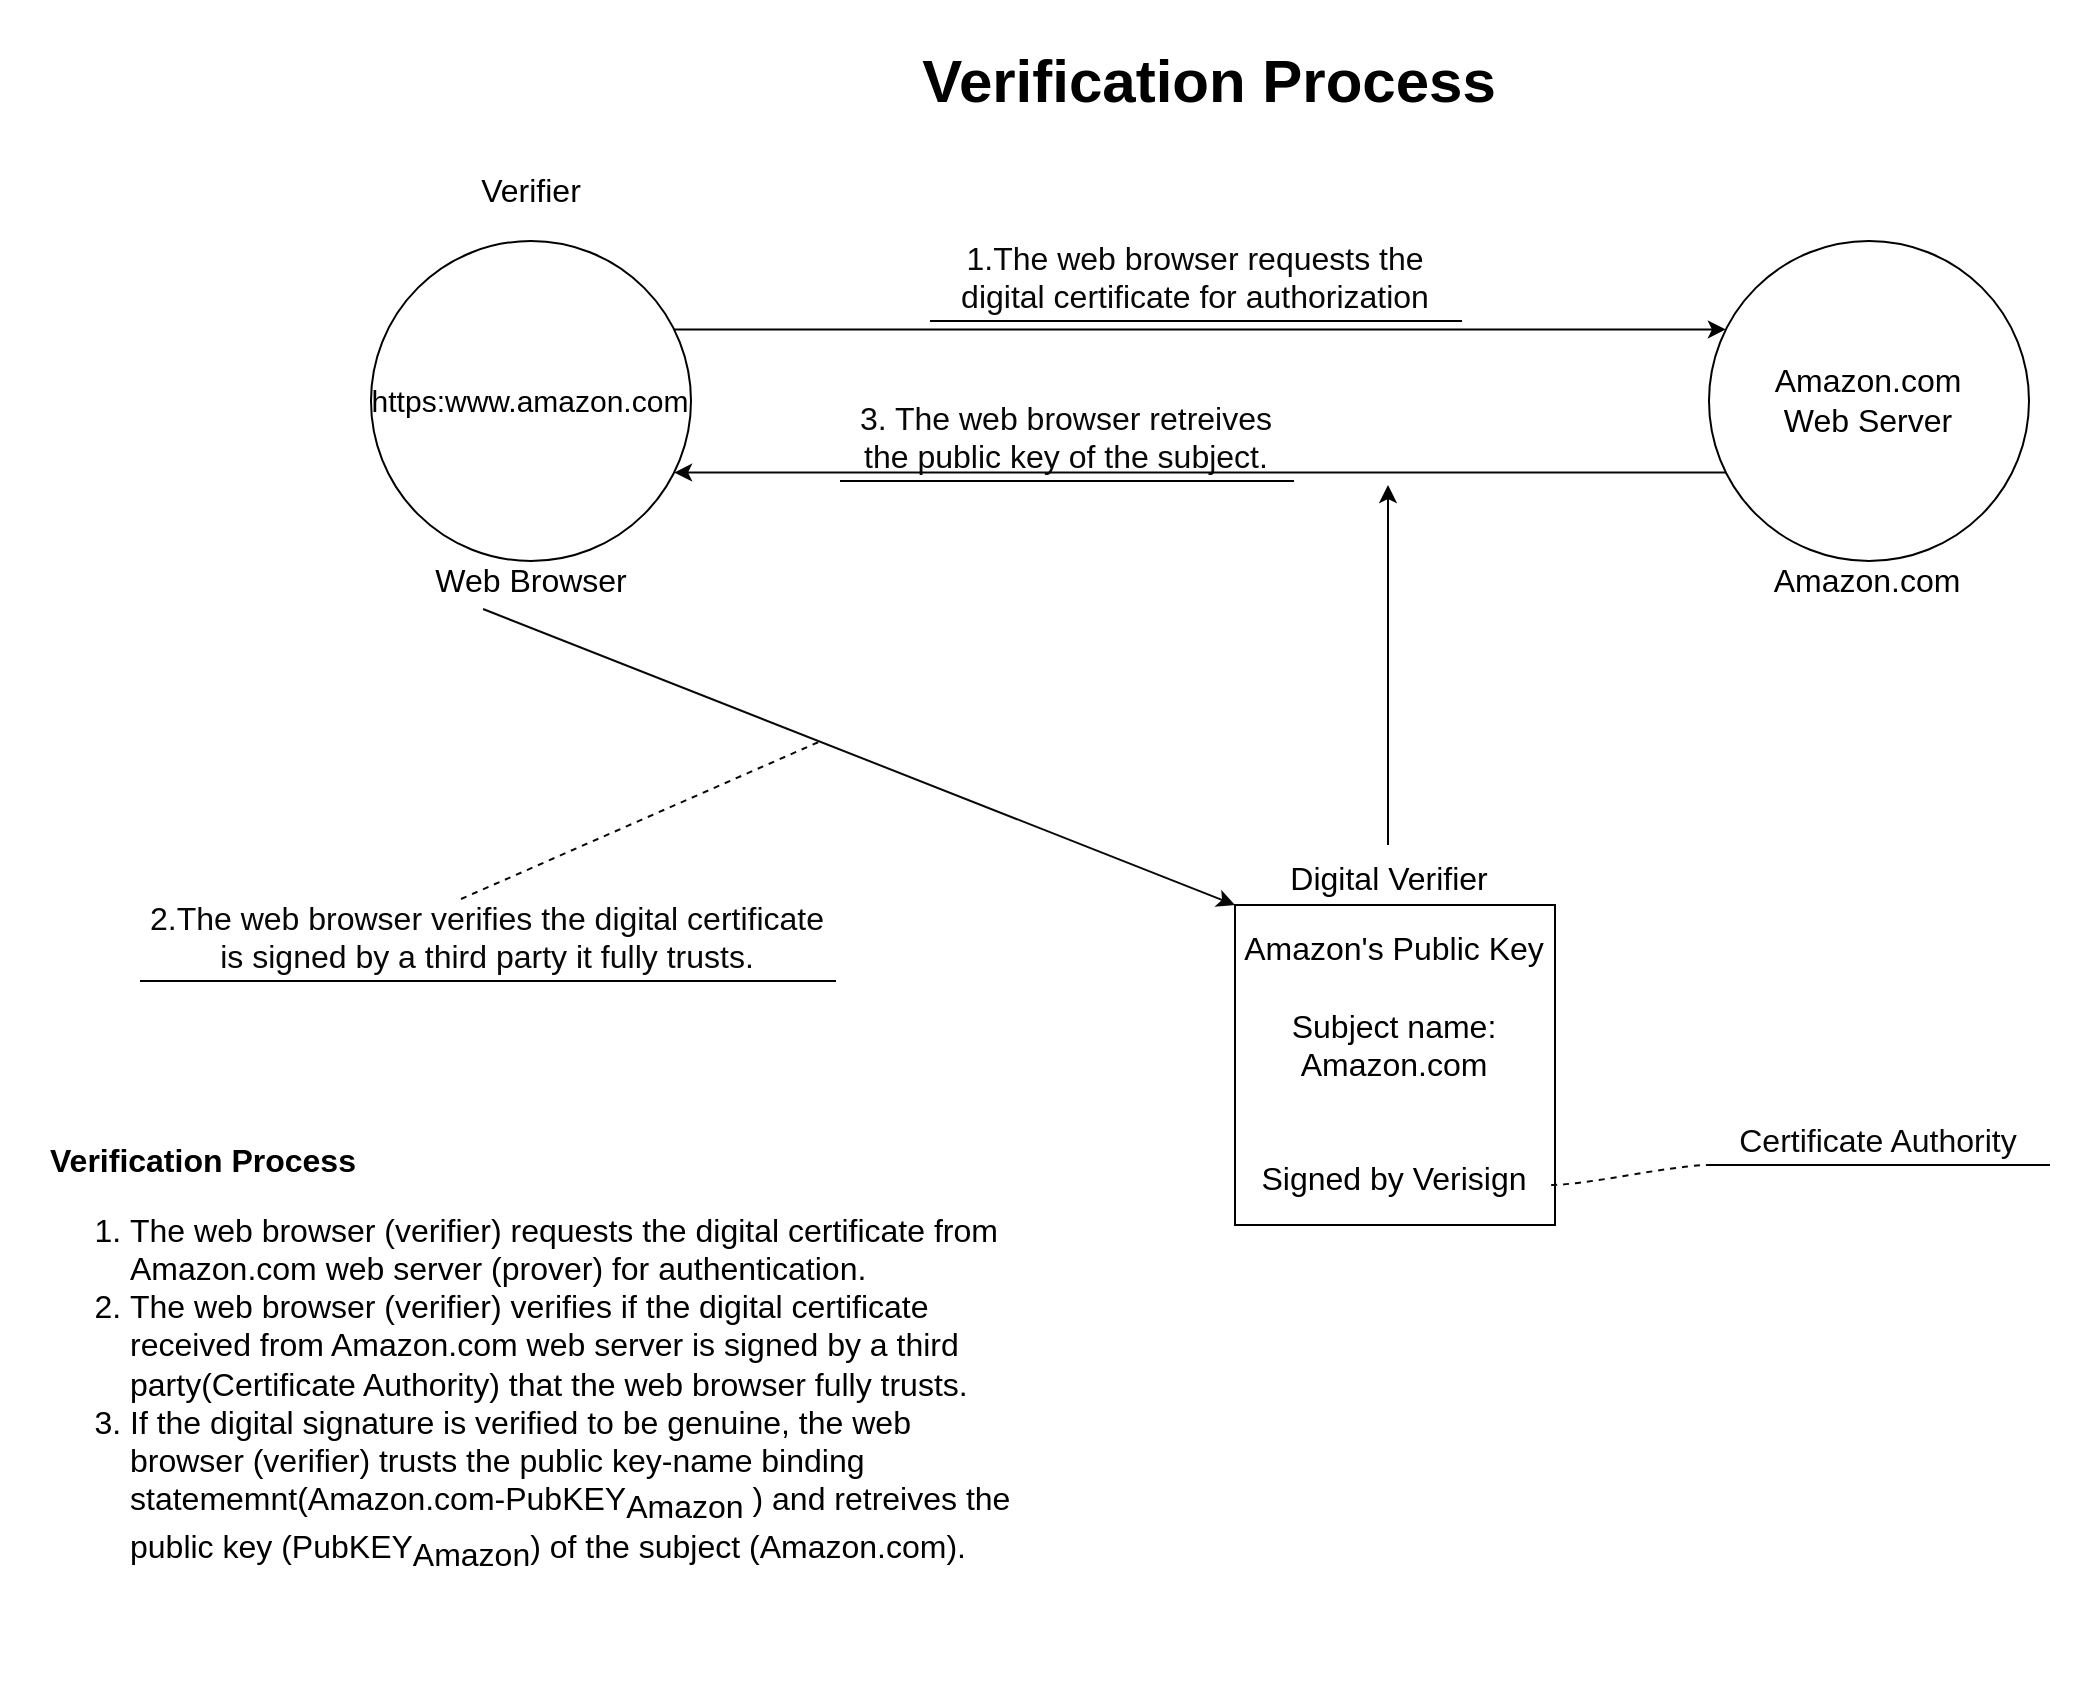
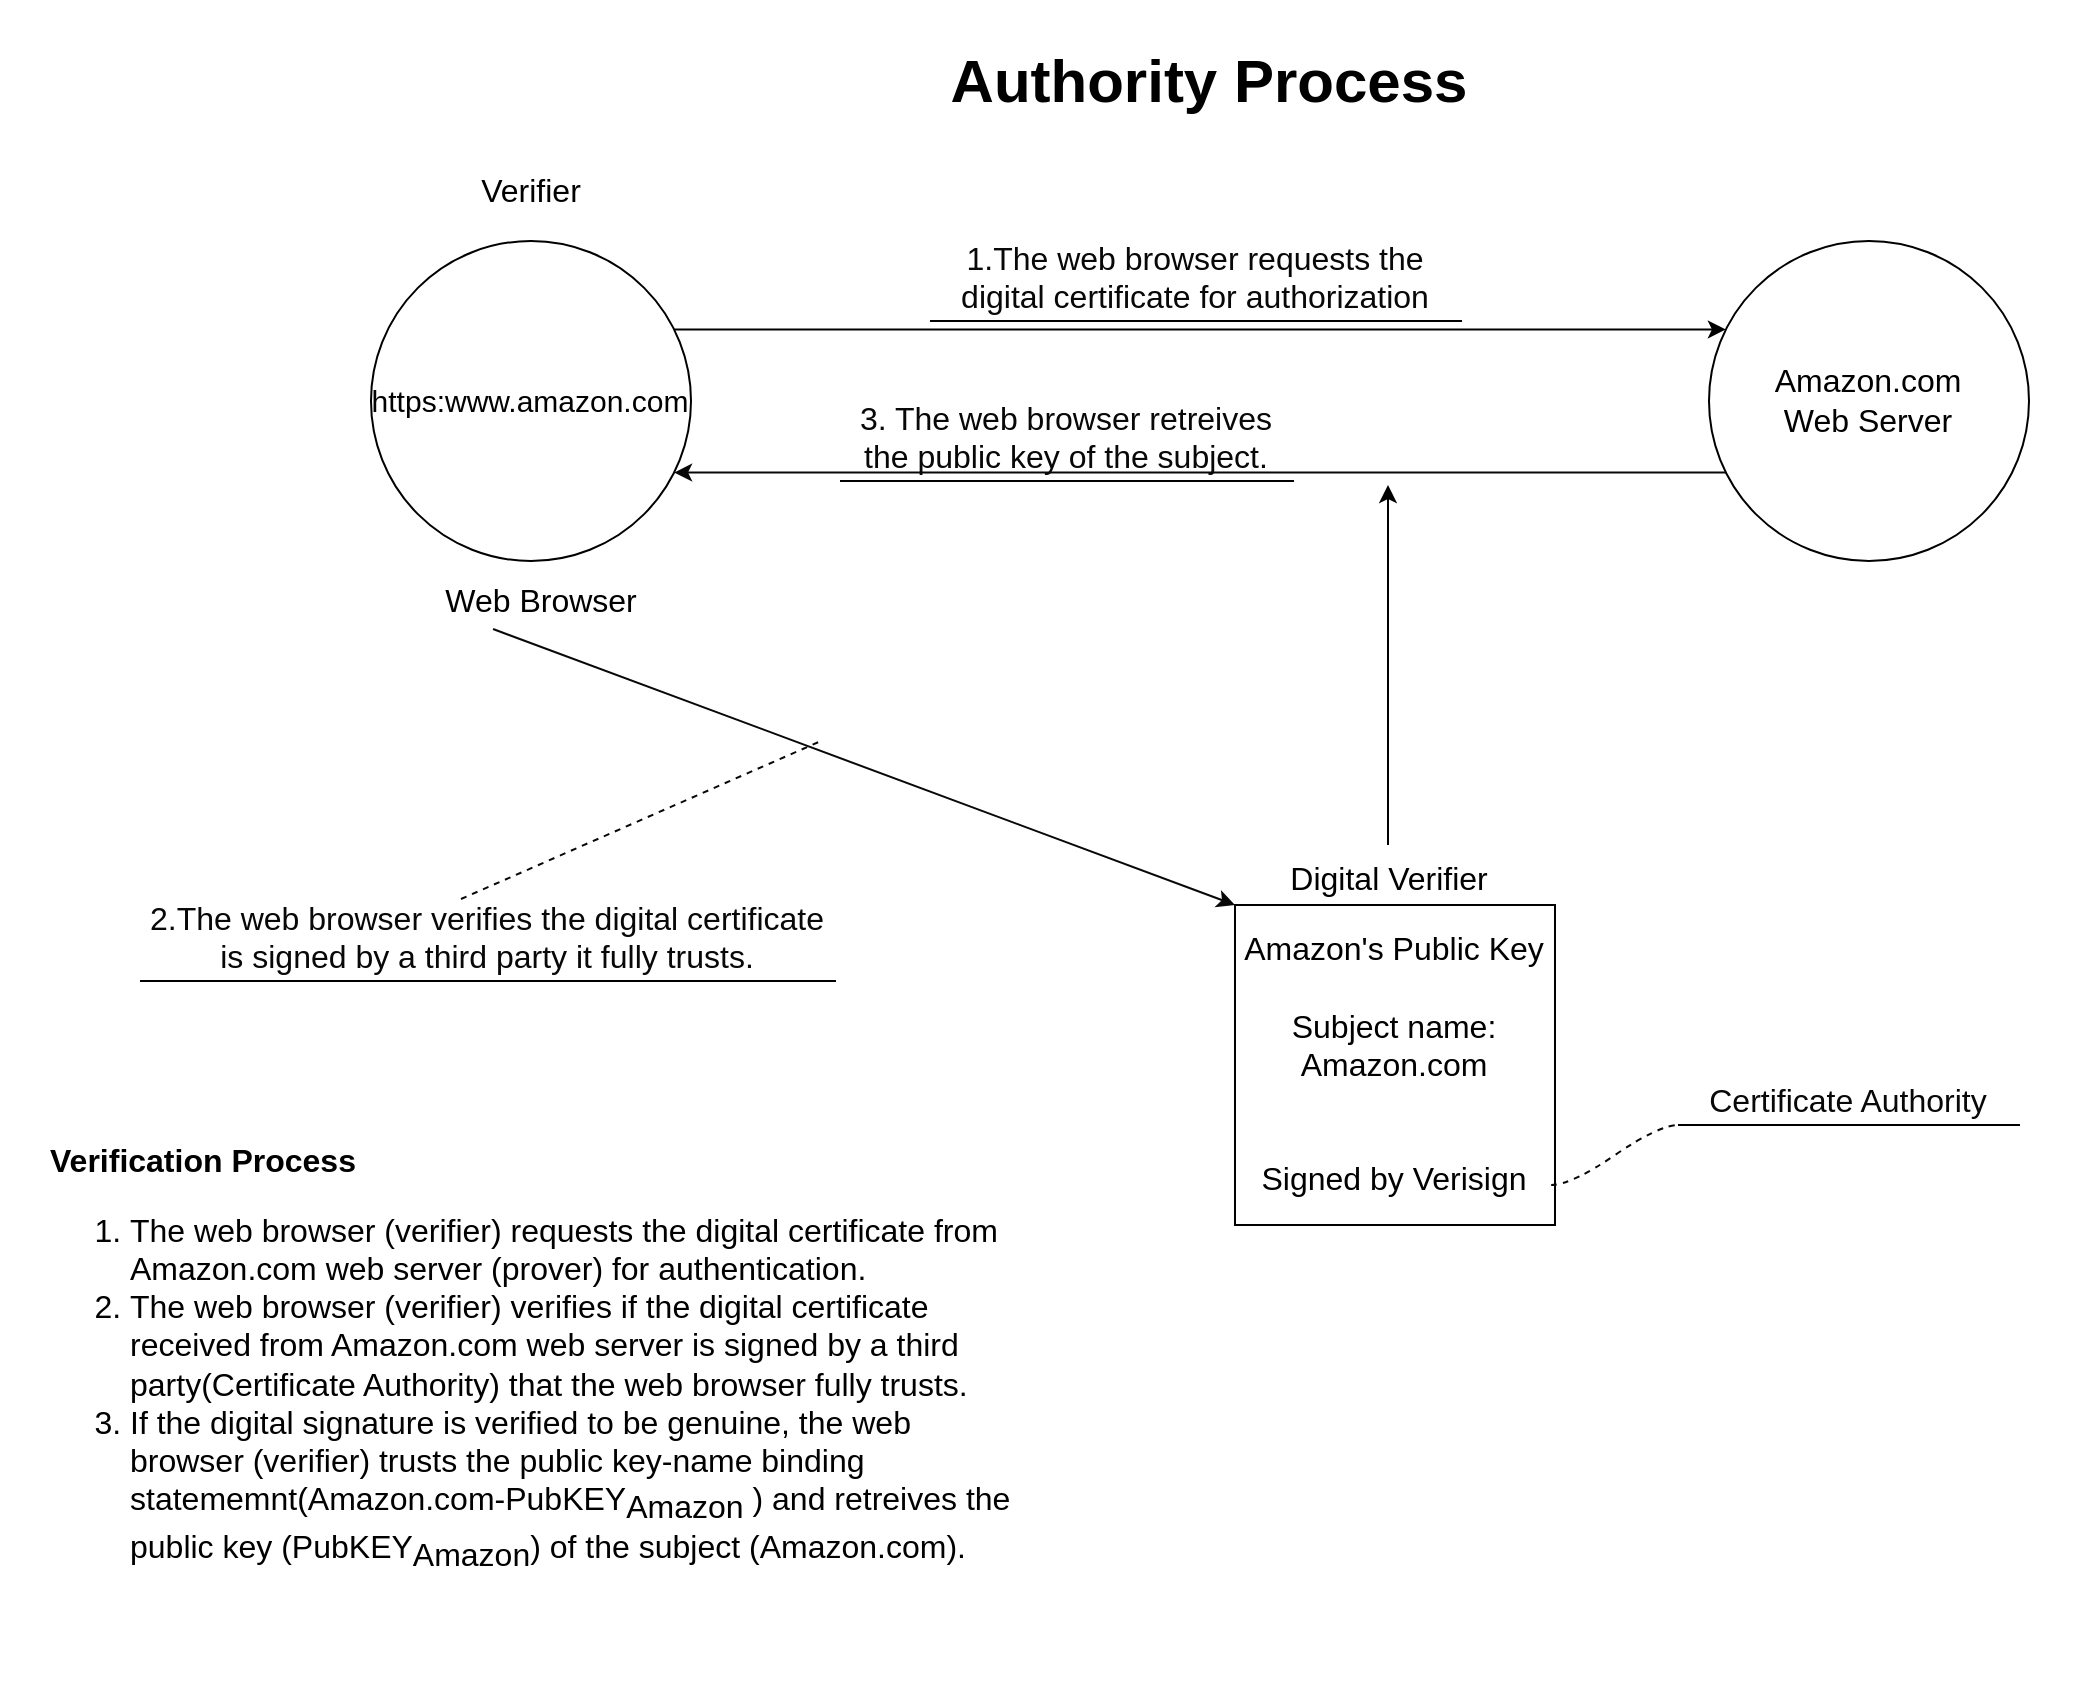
- <mxCell id="8" value="Verification Process" style="text;html=1;align=center;verticalAlign=middle;resizable=0;points=[];autosize=1;fontSize=30;fontStyle=1" parent="1" vertex="1"><mxGeometry x="454" y="20" width="300" height="40" as="geometry" /></mxCell>
+ <mxCell id="8" value="Authority Process" style="text;html=1;align=center;verticalAlign=middle;resizable=0;points=[];autosize=1;fontSize=30;fontStyle=1" parent="1" vertex="1"><mxGeometry x="454" y="20" width="300" height="40" as="geometry" /></mxCell>
- <mxCell id="4" value="Web Browser" style="text;html=1;align=center;verticalAlign=middle;resizable=0;points=[];autosize=1;fontSize=16;" parent="1" vertex="1"><mxGeometry x="210" y="280" width="110" height="20" as="geometry" /></mxCell>
+ <mxCell id="4" value="Web Browser" style="text;html=1;align=center;verticalAlign=middle;resizable=0;points=[];autosize=1;fontSize=16;" parent="1" vertex="1"><mxGeometry x="215" y="290" width="110" height="20" as="geometry" /></mxCell>
- <mxCell id="5" value="Amazon.com" style="text;html=1;align=center;verticalAlign=middle;resizable=0;points=[];autosize=1;fontSize=16;" parent="1" vertex="1"><mxGeometry x="878" y="280" width="110" height="20" as="geometry" /></mxCell>
- <mxCell id="14" value="Certificate Authority" style="whiteSpace=wrap;html=1;shape=partialRectangle;top=0;left=0;bottom=1;right=0;points=[[0,1],[1,1]];strokeColor=#000000;fillColor=none;align=center;verticalAlign=bottom;routingCenterY=0.5;snapToPoint=1;container=1;recursiveResize=0;autosize=1;treeFolding=1;treeMoving=1;fontSize=16;fontColor=#080808;" vertex="1" parent="1"><mxGeometry x="854" y="562" width="170" height="20" as="geometry" /></mxCell>
+ <mxCell id="14" value="Certificate Authority" style="whiteSpace=wrap;html=1;shape=partialRectangle;top=0;left=0;bottom=1;right=0;points=[[0,1],[1,1]];strokeColor=#000000;fillColor=none;align=center;verticalAlign=bottom;routingCenterY=0.5;snapToPoint=1;container=1;recursiveResize=0;autosize=1;treeFolding=1;treeMoving=1;fontSize=16;fontColor=#080808;" vertex="1" parent="1"><mxGeometry x="839" y="542" width="170" height="20" as="geometry" /></mxCell>
